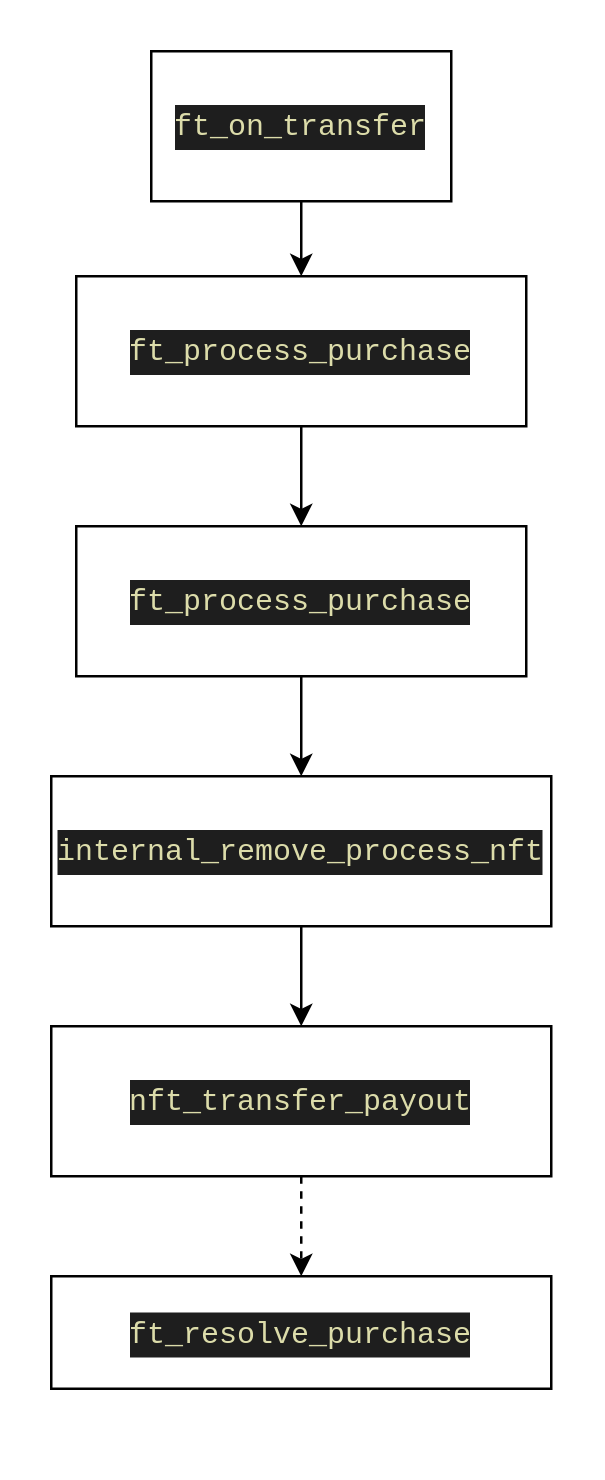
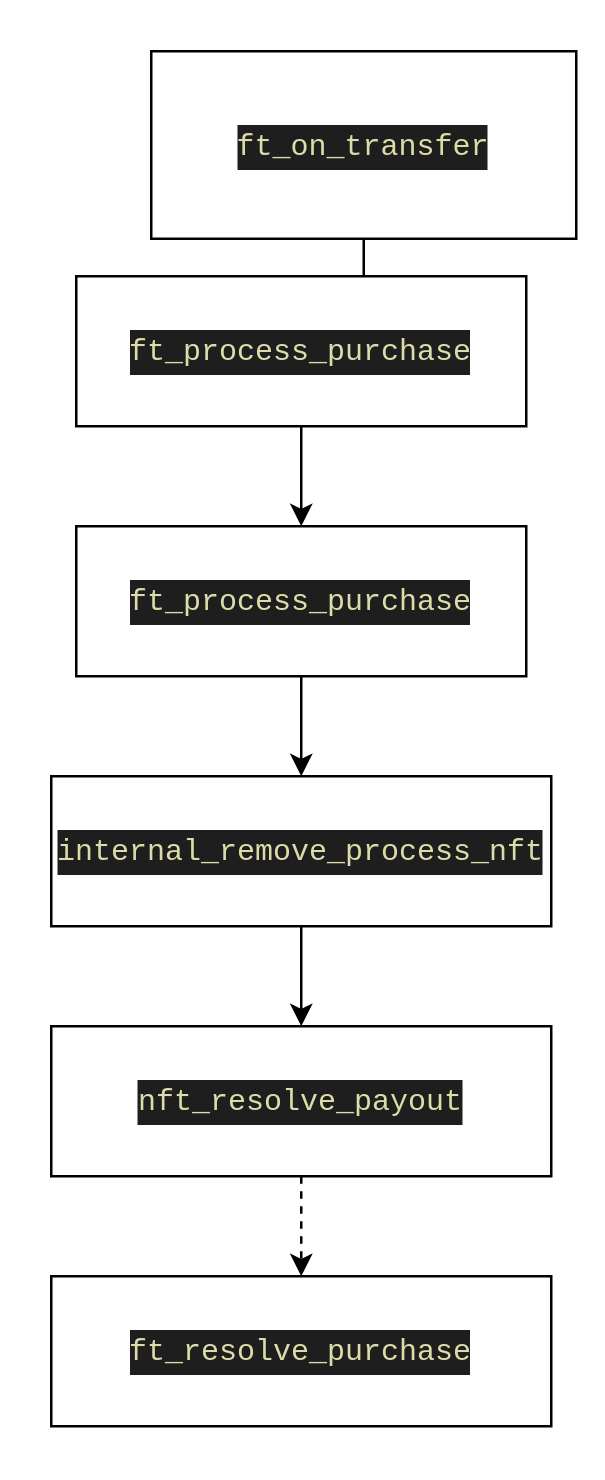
- <mxCell id="3" value="&lt;meta charset=&quot;utf-8&quot;&gt;&lt;div style=&quot;color: rgb(212, 212, 212); background-color: rgb(30, 30, 30); font-family: menlo, monaco, &amp;quot;courier new&amp;quot;, monospace; font-weight: normal; font-size: 12px; line-height: 18px;&quot;&gt;&lt;div&gt;&lt;span style=&quot;color: #dcdcaa&quot;&gt;ft_on_transfer&lt;/span&gt;&lt;/div&gt;&lt;/div&gt;" style="rounded=0;whiteSpace=wrap;html=1;" vertex="1" parent="1"><mxGeometry x="60" y="20" width="120" height="60" as="geometry" /></mxCell>
+ <mxCell id="3" value="&lt;meta charset=&quot;utf-8&quot;&gt;&lt;div style=&quot;color: rgb(212, 212, 212); background-color: rgb(30, 30, 30); font-family: menlo, monaco, &amp;quot;courier new&amp;quot;, monospace; font-weight: normal; font-size: 12px; line-height: 18px;&quot;&gt;&lt;div&gt;&lt;span style=&quot;color: #dcdcaa&quot;&gt;ft_on_transfer&lt;/span&gt;&lt;/div&gt;&lt;/div&gt;" style="rounded=0;whiteSpace=wrap;html=1;" vertex="1" parent="1"><mxGeometry x="60" y="20" width="170" height="75" as="geometry" /></mxCell>
- <mxCell id="11" value="&lt;meta charset=&quot;utf-8&quot;&gt;&lt;div style=&quot;color: rgb(212, 212, 212); background-color: rgb(30, 30, 30); font-family: menlo, monaco, &amp;quot;courier new&amp;quot;, monospace; font-weight: normal; font-size: 12px; line-height: 18px;&quot;&gt;&lt;div&gt;&lt;span style=&quot;color: #dcdcaa&quot;&gt;nft_transfer_payout&lt;/span&gt;&lt;/div&gt;&lt;/div&gt;" style="rounded=0;whiteSpace=wrap;html=1;" vertex="1" parent="1"><mxGeometry x="20" y="410" width="200" height="60" as="geometry" /></mxCell>
+ <mxCell id="11" value="&lt;meta charset=&quot;utf-8&quot;&gt;&lt;div style=&quot;color: rgb(212, 212, 212); background-color: rgb(30, 30, 30); font-family: menlo, monaco, &amp;quot;courier new&amp;quot;, monospace; font-weight: normal; font-size: 12px; line-height: 18px;&quot;&gt;&lt;div&gt;&lt;span style=&quot;color: #dcdcaa&quot;&gt;nft_resolve_payout&lt;/span&gt;&lt;/div&gt;&lt;/div&gt;" style="rounded=0;whiteSpace=wrap;html=1;" vertex="1" parent="1"><mxGeometry x="20" y="410" width="200" height="60" as="geometry" /></mxCell>
- <mxCell id="12" value="&lt;meta charset=&quot;utf-8&quot;&gt;&lt;div style=&quot;color: rgb(212, 212, 212); background-color: rgb(30, 30, 30); font-family: menlo, monaco, &amp;quot;courier new&amp;quot;, monospace; font-weight: normal; font-size: 12px; line-height: 18px;&quot;&gt;&lt;div&gt;&lt;span style=&quot;color: #dcdcaa&quot;&gt;ft_resolve_purchase&lt;/span&gt;&lt;/div&gt;&lt;/div&gt;" style="rounded=0;whiteSpace=wrap;html=1;" vertex="1" parent="1"><mxGeometry x="20" y="510" width="200" height="45" as="geometry" /></mxCell>
+ <mxCell id="12" value="&lt;meta charset=&quot;utf-8&quot;&gt;&lt;div style=&quot;color: rgb(212, 212, 212); background-color: rgb(30, 30, 30); font-family: menlo, monaco, &amp;quot;courier new&amp;quot;, monospace; font-weight: normal; font-size: 12px; line-height: 18px;&quot;&gt;&lt;div&gt;&lt;span style=&quot;color: #dcdcaa&quot;&gt;ft_resolve_purchase&lt;/span&gt;&lt;/div&gt;&lt;/div&gt;" style="rounded=0;whiteSpace=wrap;html=1;" vertex="1" parent="1"><mxGeometry x="20" y="510" width="200" height="60" as="geometry" /></mxCell>
